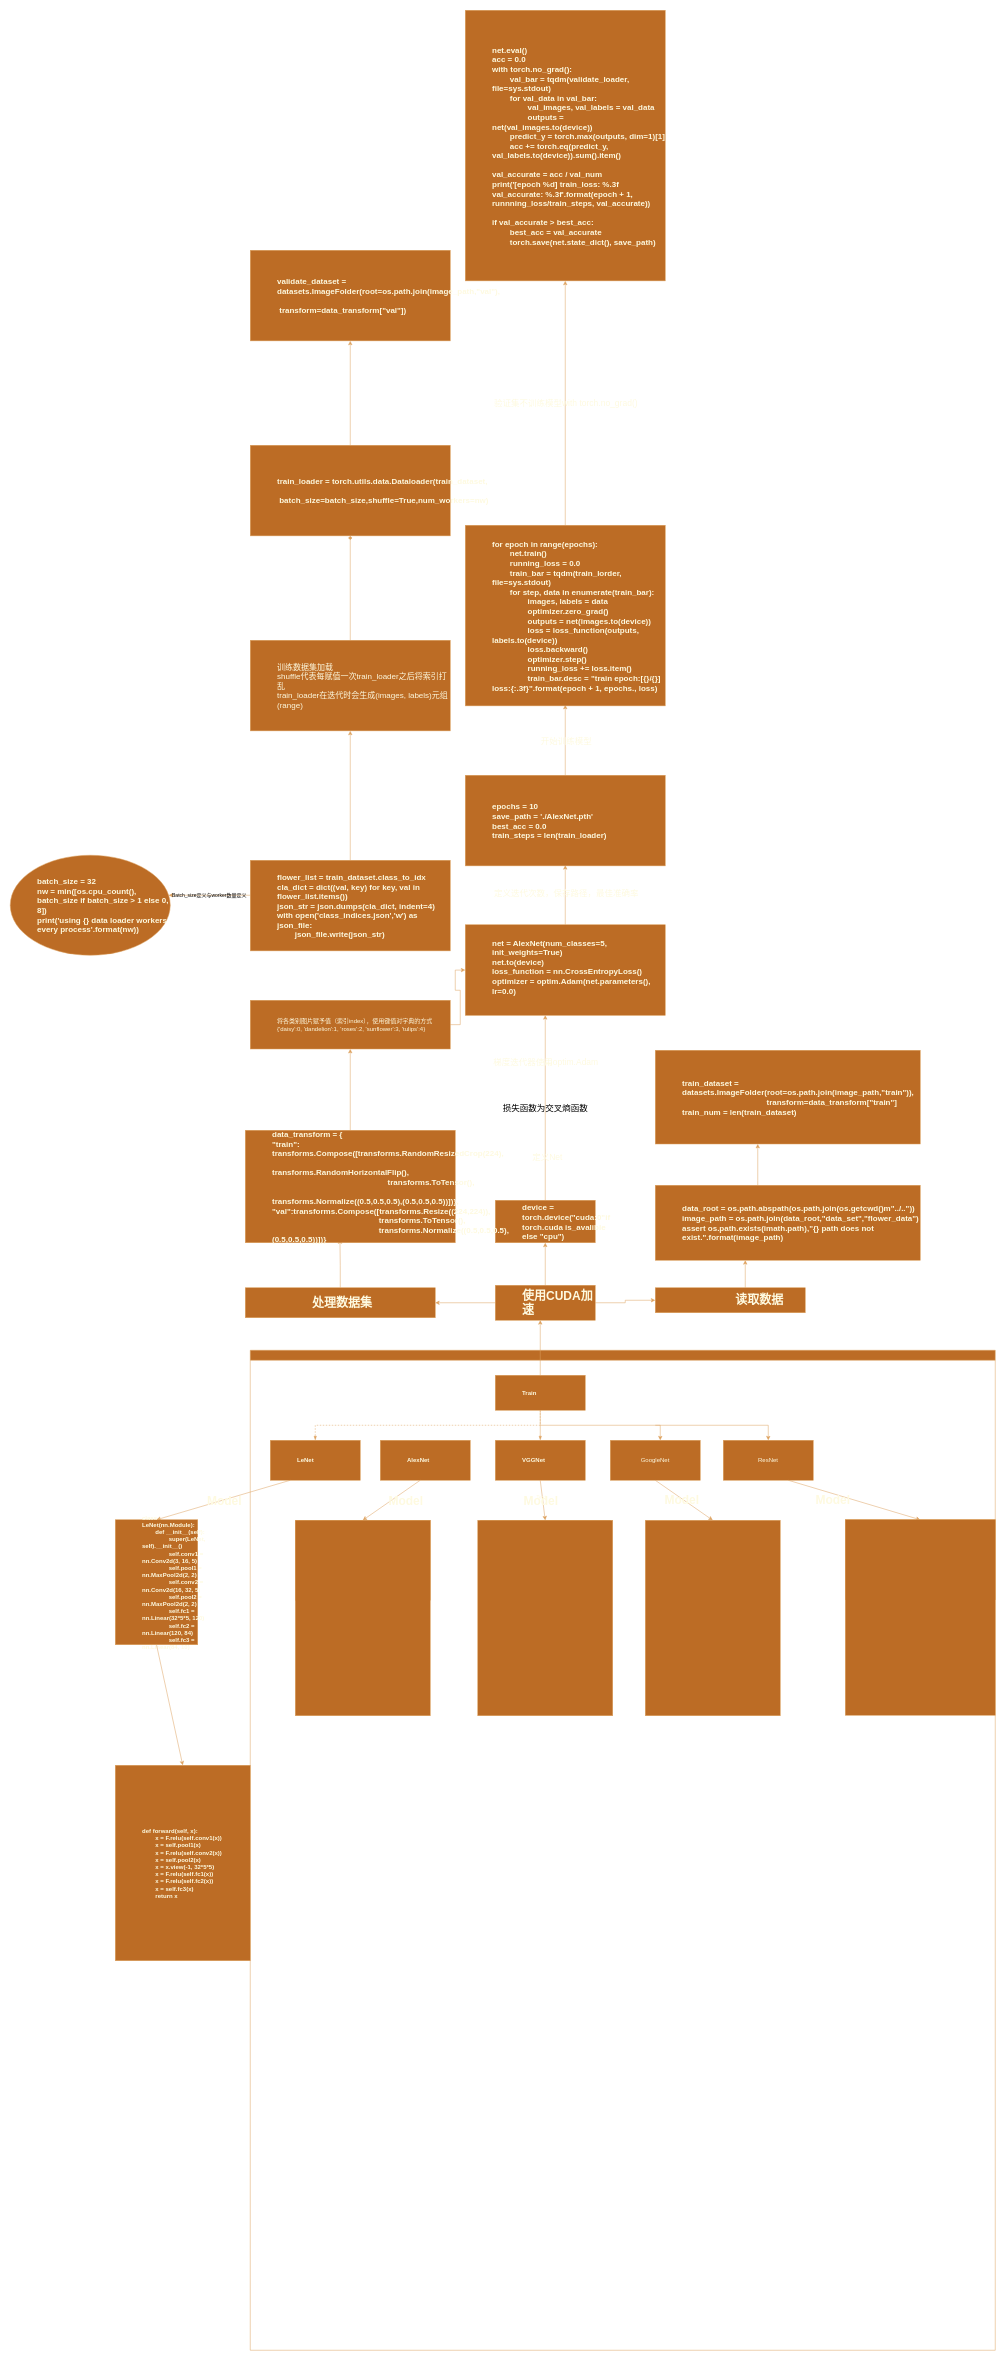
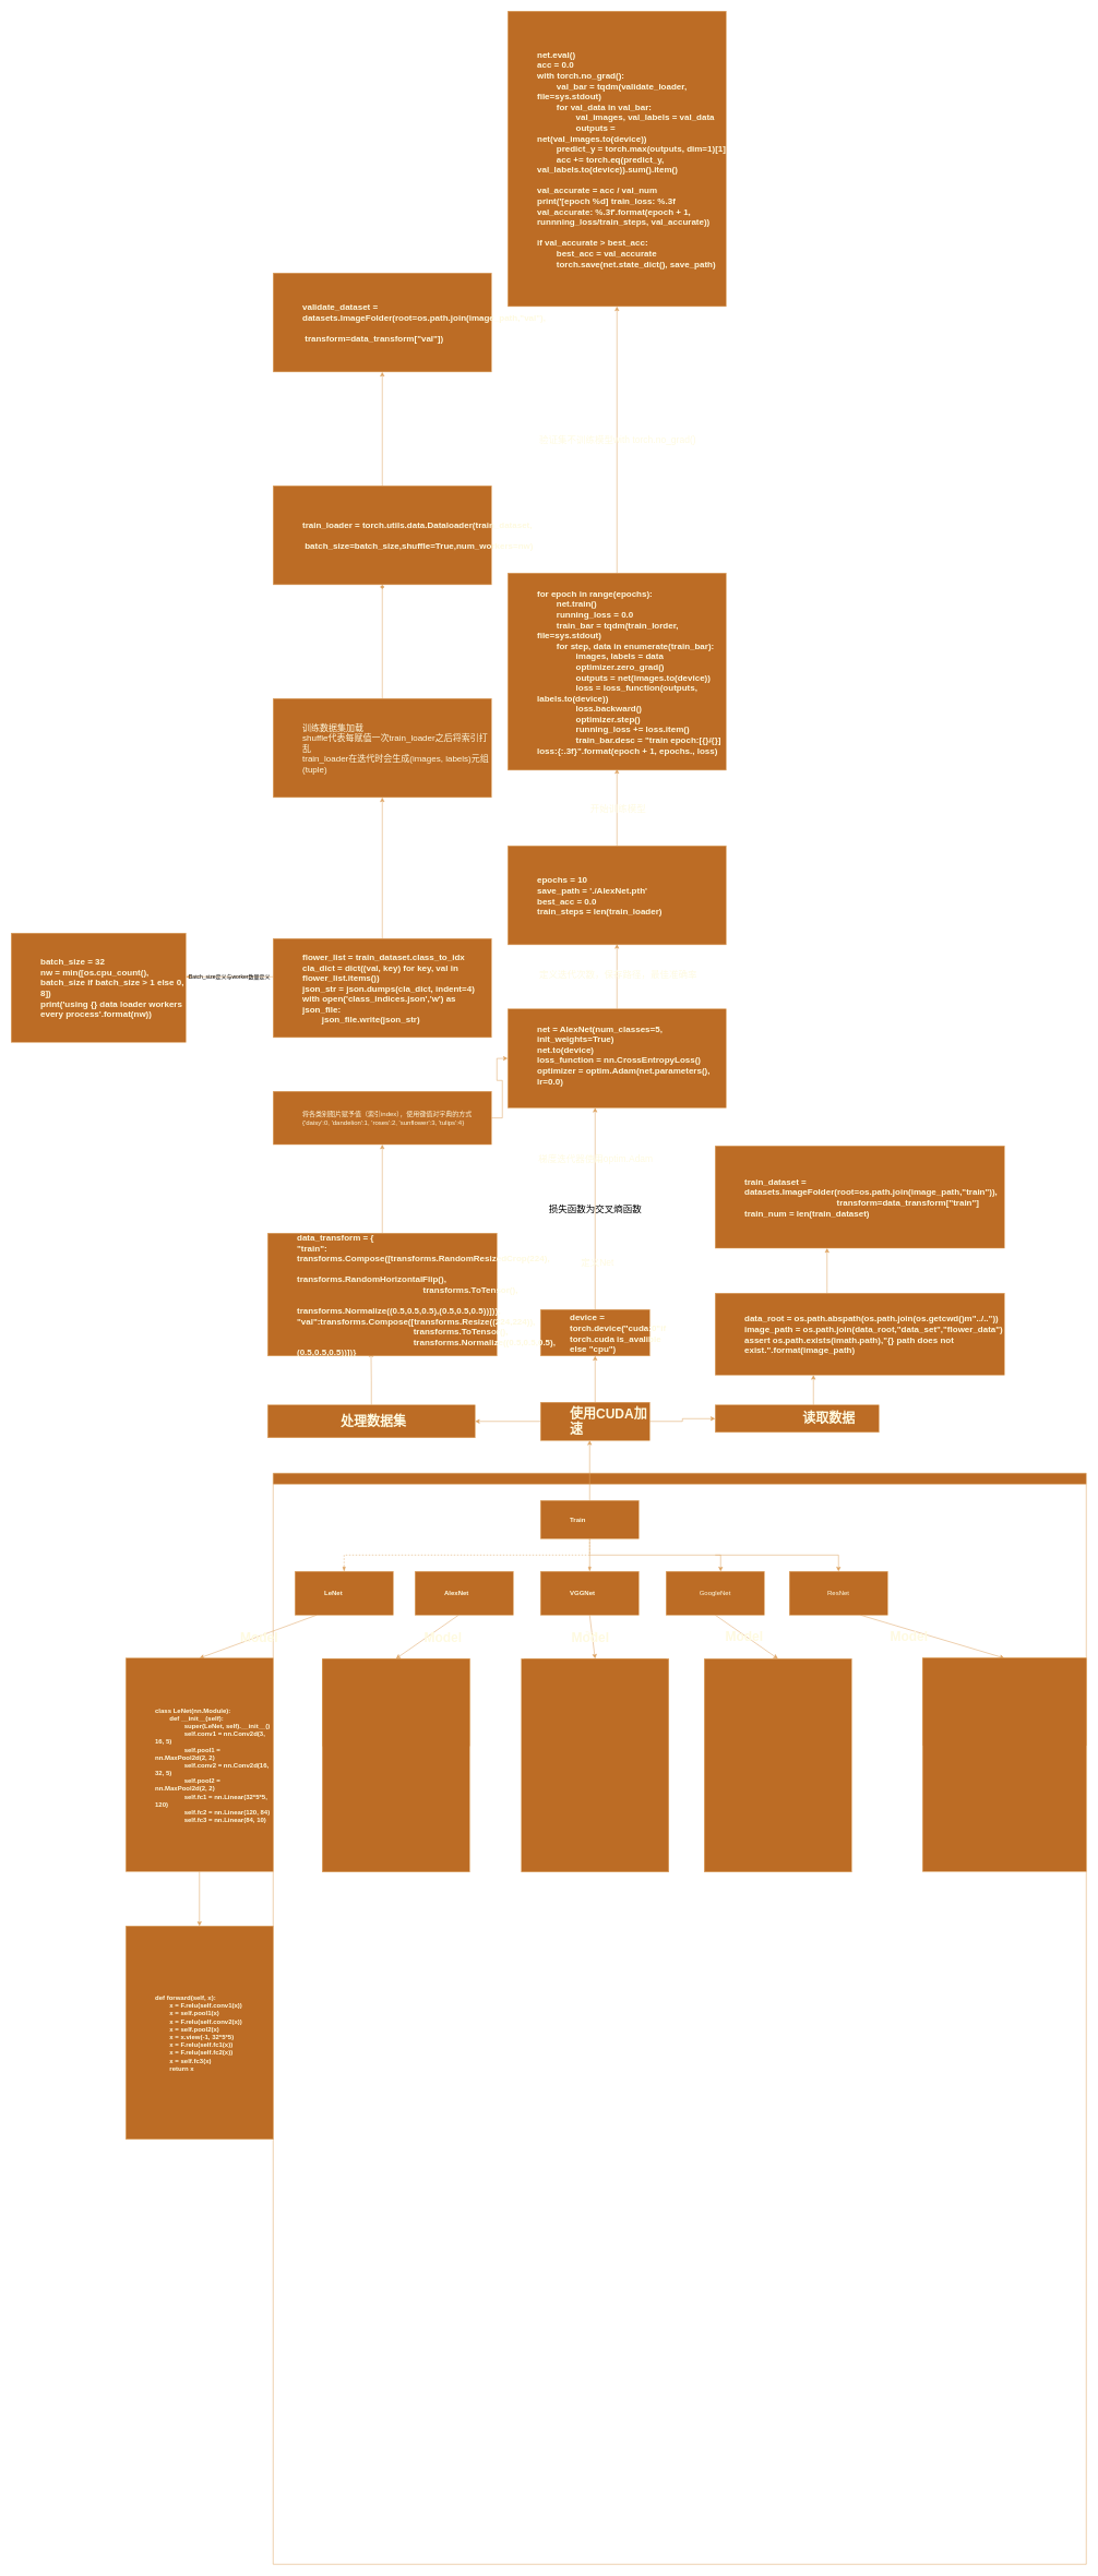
- <mxCell id="57" value="&lt;span style=&quot;font-size: 16px;&quot;&gt;训练数据集加载&lt;/span&gt;&lt;div&gt;&lt;span style=&quot;font-size: 16px;&quot;&gt;shuffle代表每赋值一次train_loader之后将索引打乱&lt;/span&gt;&lt;/div&gt;&lt;div&gt;&lt;span style=&quot;font-size: 16px;&quot;&gt;train_loader在迭代时会生成(images, labels)元组(range)&lt;/span&gt;&lt;/div&gt;" style="whiteSpace=wrap;html=1;align=left;fontStyle=0;spacing=2;spacingLeft=52;rounded=0;glass=0;labelBackgroundColor=none;fillColor=#BC6C25;strokeColor=#DDA15E;fontColor=#FEFAE0;" vertex="1" parent="1"><mxGeometry x="500" y="1280" width="400" height="181.25" as="geometry" /></mxCell>
+ <mxCell id="57" value="&lt;span style=&quot;font-size: 16px;&quot;&gt;训练数据集加载&lt;/span&gt;&lt;div&gt;&lt;span style=&quot;font-size: 16px;&quot;&gt;shuffle代表每赋值一次train_loader之后将索引打乱&lt;/span&gt;&lt;/div&gt;&lt;div&gt;&lt;span style=&quot;font-size: 16px;&quot;&gt;train_loader在迭代时会生成(images, labels)元组(tuple)&lt;/span&gt;&lt;/div&gt;" style="whiteSpace=wrap;html=1;align=left;fontStyle=0;spacing=2;spacingLeft=52;rounded=0;glass=0;labelBackgroundColor=none;fillColor=#BC6C25;strokeColor=#DDA15E;fontColor=#FEFAE0;" vertex="1" parent="1"><mxGeometry x="500" y="1280" width="400" height="181.25" as="geometry" /></mxCell>
- <mxCell id="55" value="&lt;font style=&quot;font-size: 16px;&quot;&gt;batch_size = 32&lt;/font&gt;&lt;div&gt;&lt;font style=&quot;font-size: 16px;&quot;&gt;nw = min([os.cpu_count(), batch_size if batch_size &amp;gt; 1 else 0, 8])&lt;/font&gt;&lt;/div&gt;&lt;div&gt;&lt;font style=&quot;font-size: 16px;&quot;&gt;print('using {} data loader workers every process'.format(nw))&lt;/font&gt;&lt;/div&gt;" style="ellipse;whiteSpace=wrap;html=1;align=left;fontStyle=1;spacing=2;spacingLeft=52;glass=0;labelBackgroundColor=none;fillColor=#BC6C25;strokeColor=#DDA15E;fontColor=#FEFAE0;" vertex="1" parent="1"><mxGeometry x="20" y="1710" width="320" height="200" as="geometry" /></mxCell>
+ <mxCell id="55" value="&lt;font style=&quot;font-size: 16px;&quot;&gt;batch_size = 32&lt;/font&gt;&lt;div&gt;&lt;font style=&quot;font-size: 16px;&quot;&gt;nw = min([os.cpu_count(), batch_size if batch_size &amp;gt; 1 else 0, 8])&lt;/font&gt;&lt;/div&gt;&lt;div&gt;&lt;font style=&quot;font-size: 16px;&quot;&gt;print('using {} data loader workers every process'.format(nw))&lt;/font&gt;&lt;/div&gt;" style="whiteSpace=wrap;html=1;align=left;fontStyle=1;spacing=2;spacingLeft=52;rounded=0;glass=0;labelBackgroundColor=none;fillColor=#BC6C25;strokeColor=#DDA15E;fontColor=#FEFAE0;" vertex="1" parent="1"><mxGeometry x="20" y="1710" width="320" height="200" as="geometry" /></mxCell>
- <mxCell id="71" value="class LeNet(nn.Module):&lt;div&gt;&lt;span style=&quot;white-space: pre;&quot;&gt;&#09;&lt;/span&gt;def __init__(self):&lt;/div&gt;&lt;div&gt;&lt;span style=&quot;white-space: pre;&quot;&gt;&#09;&lt;/span&gt;&lt;span style=&quot;white-space: pre;&quot;&gt;&#09;&lt;/span&gt;super(LeNet, self).__init__()&lt;br&gt;&lt;/div&gt;&lt;div&gt;&lt;span style=&quot;white-space: pre;&quot;&gt;&#09;&lt;/span&gt;&lt;span style=&quot;white-space: pre;&quot;&gt;&#09;&lt;/span&gt;self.conv1 = nn.Conv2d(3, 16, 5)&lt;br&gt;&lt;/div&gt;&lt;div&gt;&lt;span style=&quot;white-space: pre;&quot;&gt;&#09;&lt;/span&gt;&lt;span style=&quot;white-space: pre;&quot;&gt;&#09;&lt;/span&gt;self.pool1 = nn.MaxPool2d(2, 2)&lt;br&gt;&lt;/div&gt;&lt;div&gt;&lt;span style=&quot;white-space: pre;&quot;&gt;&#09;&lt;/span&gt;&lt;span style=&quot;white-space: pre;&quot;&gt;&#09;&lt;/span&gt;self.conv2 = nn.Conv2d(16, 32, 5)&lt;br&gt;&lt;/div&gt;&lt;div&gt;&lt;span style=&quot;white-space: pre;&quot;&gt;&#09;&lt;/span&gt;&lt;span style=&quot;white-space: pre;&quot;&gt;&#09;&lt;/span&gt;self.pool2 = nn.MaxPool2d(2, 2)&lt;br&gt;&lt;/div&gt;&lt;div&gt;&lt;span style=&quot;white-space: pre;&quot;&gt;&#09;&lt;/span&gt;&lt;span style=&quot;white-space: pre;&quot;&gt;&#09;&lt;/span&gt;self.fc1 = nn.Linear(32*5*5, 120)&lt;br&gt;&lt;/div&gt;&lt;div&gt;&lt;span style=&quot;white-space: pre;&quot;&gt;&#09;&lt;/span&gt;&lt;span style=&quot;white-space: pre;&quot;&gt;&#09;&lt;/span&gt;self.fc2 = nn.Linear(120, 84)&lt;br&gt;&lt;/div&gt;&lt;div&gt;&lt;span style=&quot;white-space: pre;&quot;&gt;&#09;&lt;/span&gt;&lt;span style=&quot;white-space: pre;&quot;&gt;&#09;&lt;/span&gt;self.fc3 = nn.Linear(84, 10)&lt;br&gt;&lt;/div&gt;" style="label;whiteSpace=wrap;html=1;rounded=0;glass=0;treeFolding=1;treeMoving=1;labelBackgroundColor=none;fillColor=#BC6C25;strokeColor=#DDA15E;fontColor=#FEFAE0;" vertex="1" parent="1"><mxGeometry x="230" y="3039" width="165" height="250" as="geometry" /></mxCell>
+ <mxCell id="71" value="class LeNet(nn.Module):&lt;div&gt;&lt;span style=&quot;white-space: pre;&quot;&gt;&#09;&lt;/span&gt;def __init__(self):&lt;/div&gt;&lt;div&gt;&lt;span style=&quot;white-space: pre;&quot;&gt;&#09;&lt;/span&gt;&lt;span style=&quot;white-space: pre;&quot;&gt;&#09;&lt;/span&gt;super(LeNet, self).__init__()&lt;br&gt;&lt;/div&gt;&lt;div&gt;&lt;span style=&quot;white-space: pre;&quot;&gt;&#09;&lt;/span&gt;&lt;span style=&quot;white-space: pre;&quot;&gt;&#09;&lt;/span&gt;self.conv1 = nn.Conv2d(3, 16, 5)&lt;br&gt;&lt;/div&gt;&lt;div&gt;&lt;span style=&quot;white-space: pre;&quot;&gt;&#09;&lt;/span&gt;&lt;span style=&quot;white-space: pre;&quot;&gt;&#09;&lt;/span&gt;self.pool1 = nn.MaxPool2d(2, 2)&lt;br&gt;&lt;/div&gt;&lt;div&gt;&lt;span style=&quot;white-space: pre;&quot;&gt;&#09;&lt;/span&gt;&lt;span style=&quot;white-space: pre;&quot;&gt;&#09;&lt;/span&gt;self.conv2 = nn.Conv2d(16, 32, 5)&lt;br&gt;&lt;/div&gt;&lt;div&gt;&lt;span style=&quot;white-space: pre;&quot;&gt;&#09;&lt;/span&gt;&lt;span style=&quot;white-space: pre;&quot;&gt;&#09;&lt;/span&gt;self.pool2 = nn.MaxPool2d(2, 2)&lt;br&gt;&lt;/div&gt;&lt;div&gt;&lt;span style=&quot;white-space: pre;&quot;&gt;&#09;&lt;/span&gt;&lt;span style=&quot;white-space: pre;&quot;&gt;&#09;&lt;/span&gt;self.fc1 = nn.Linear(32*5*5, 120)&lt;br&gt;&lt;/div&gt;&lt;div&gt;&lt;span style=&quot;white-space: pre;&quot;&gt;&#09;&lt;/span&gt;&lt;span style=&quot;white-space: pre;&quot;&gt;&#09;&lt;/span&gt;self.fc2 = nn.Linear(120, 84)&lt;br&gt;&lt;/div&gt;&lt;div&gt;&lt;span style=&quot;white-space: pre;&quot;&gt;&#09;&lt;/span&gt;&lt;span style=&quot;white-space: pre;&quot;&gt;&#09;&lt;/span&gt;self.fc3 = nn.Linear(84, 10)&lt;br&gt;&lt;/div&gt;" style="label;whiteSpace=wrap;html=1;rounded=0;glass=0;treeFolding=1;treeMoving=1;labelBackgroundColor=none;fillColor=#BC6C25;strokeColor=#DDA15E;fontColor=#FEFAE0;" vertex="1" parent="1"><mxGeometry x="230" y="3039" width="270" height="391" as="geometry" /></mxCell>
